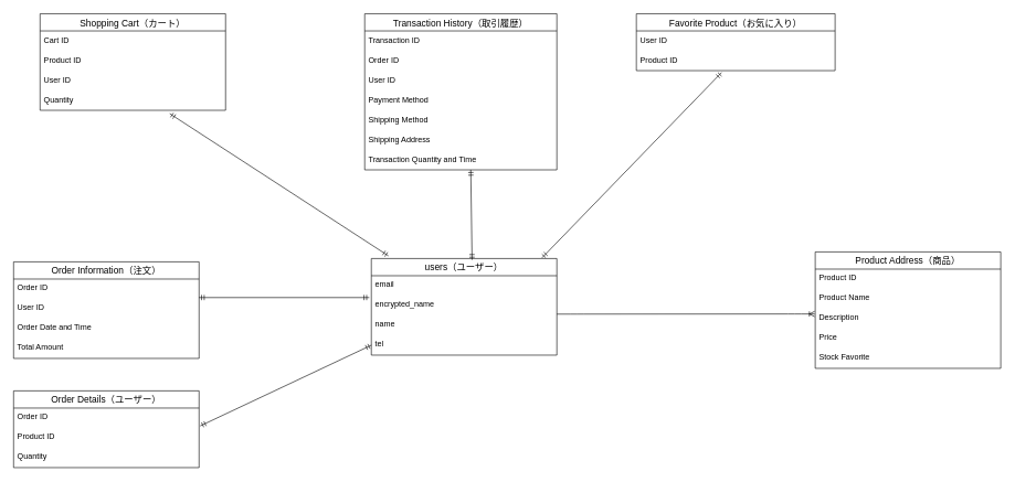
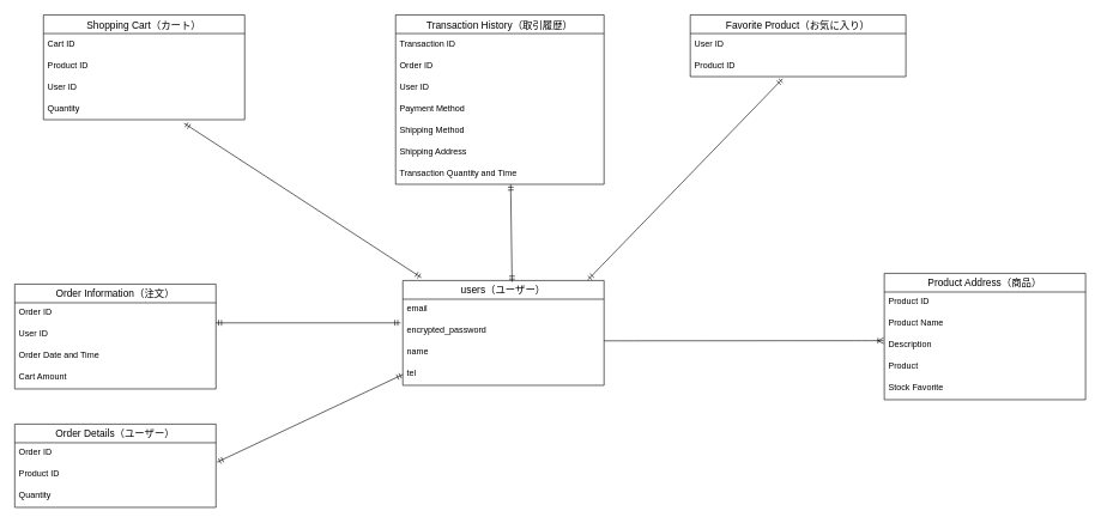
- <mxCell id="5" value="encrypted_name" style="text;strokeColor=none;fillColor=none;spacingLeft=4;spacingRight=4;overflow=hidden;rotatable=0;points=[[0,0.5],[1,0.5]];portConstraint=eastwest;fontSize=12;" parent="3" vertex="1"><mxGeometry y="56" width="280" height="30" as="geometry" /></mxCell>
+ <mxCell id="5" value="encrypted_password" style="text;strokeColor=none;fillColor=none;spacingLeft=4;spacingRight=4;overflow=hidden;rotatable=0;points=[[0,0.5],[1,0.5]];portConstraint=eastwest;fontSize=12;" parent="3" vertex="1"><mxGeometry y="56" width="280" height="30" as="geometry" /></mxCell>
- <mxCell id="12" value="Price" style="text;strokeColor=none;fillColor=none;spacingLeft=4;spacingRight=4;overflow=hidden;rotatable=0;points=[[0,0.5],[1,0.5]];portConstraint=eastwest;fontSize=12;" parent="8" vertex="1"><mxGeometry y="116" width="280" height="30" as="geometry" /></mxCell>
+ <mxCell id="12" value="Product" style="text;strokeColor=none;fillColor=none;spacingLeft=4;spacingRight=4;overflow=hidden;rotatable=0;points=[[0,0.5],[1,0.5]];portConstraint=eastwest;fontSize=12;" parent="8" vertex="1"><mxGeometry y="116" width="280" height="30" as="geometry" /></mxCell>
- <mxCell id="23" value="Total Amount" style="text;strokeColor=none;fillColor=none;spacingLeft=4;spacingRight=4;overflow=hidden;rotatable=0;points=[[0,0.5],[1,0.5]];portConstraint=eastwest;fontSize=12;" parent="19" vertex="1"><mxGeometry y="116" width="280" height="30" as="geometry" /></mxCell>
+ <mxCell id="23" value="Cart Amount" style="text;strokeColor=none;fillColor=none;spacingLeft=4;spacingRight=4;overflow=hidden;rotatable=0;points=[[0,0.5],[1,0.5]];portConstraint=eastwest;fontSize=12;" parent="19" vertex="1"><mxGeometry y="116" width="280" height="30" as="geometry" /></mxCell>
